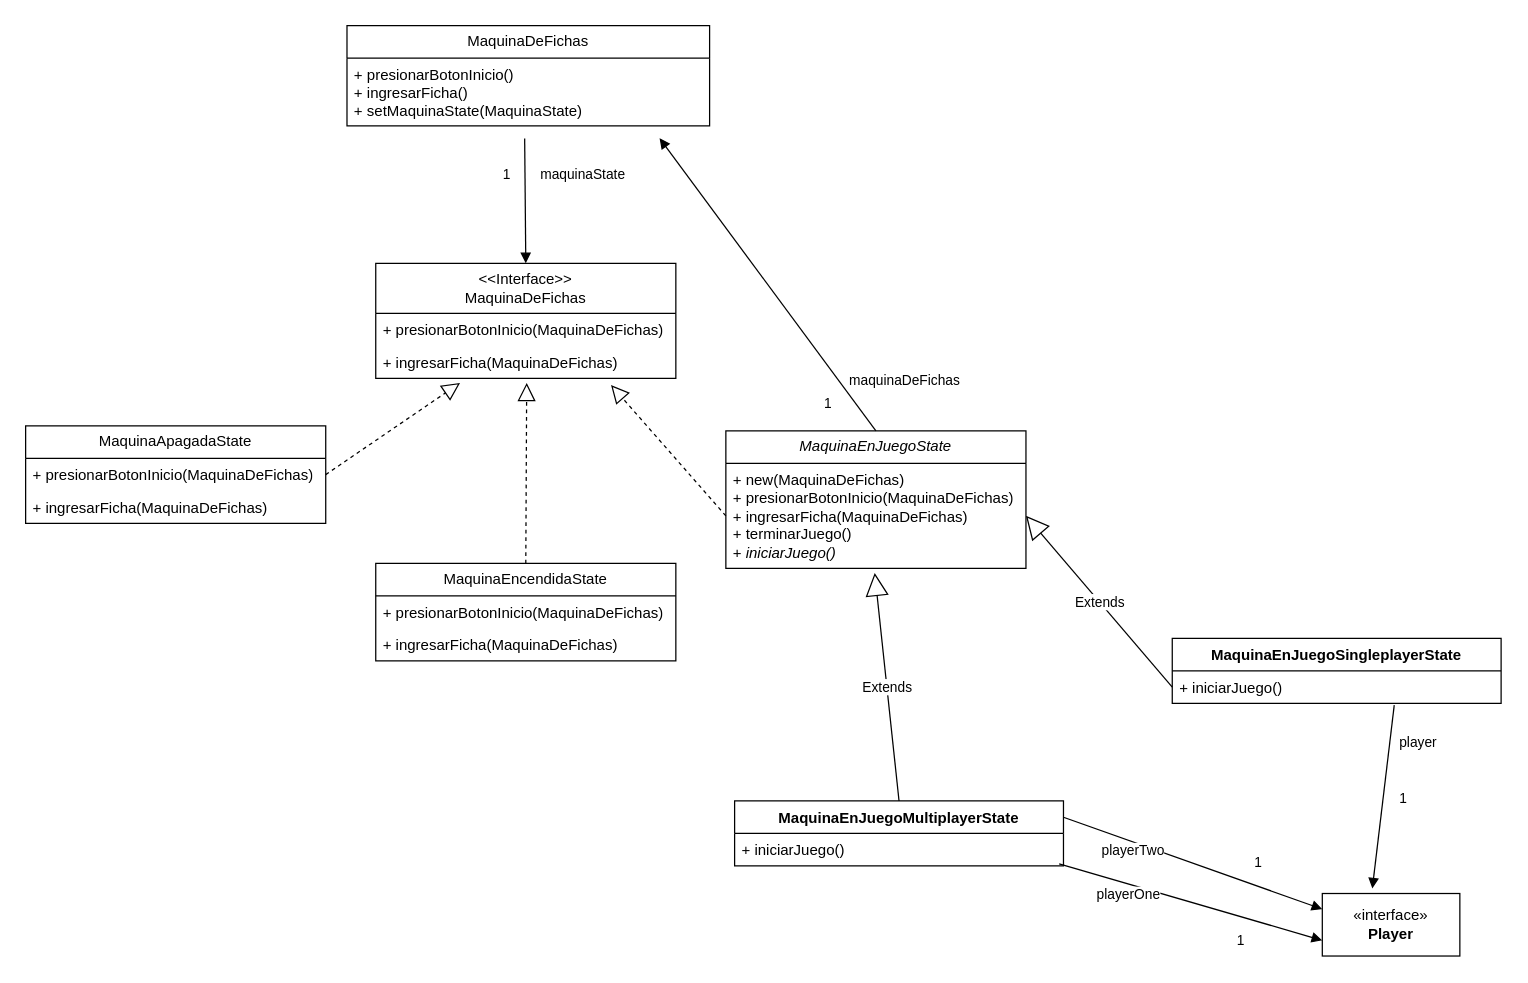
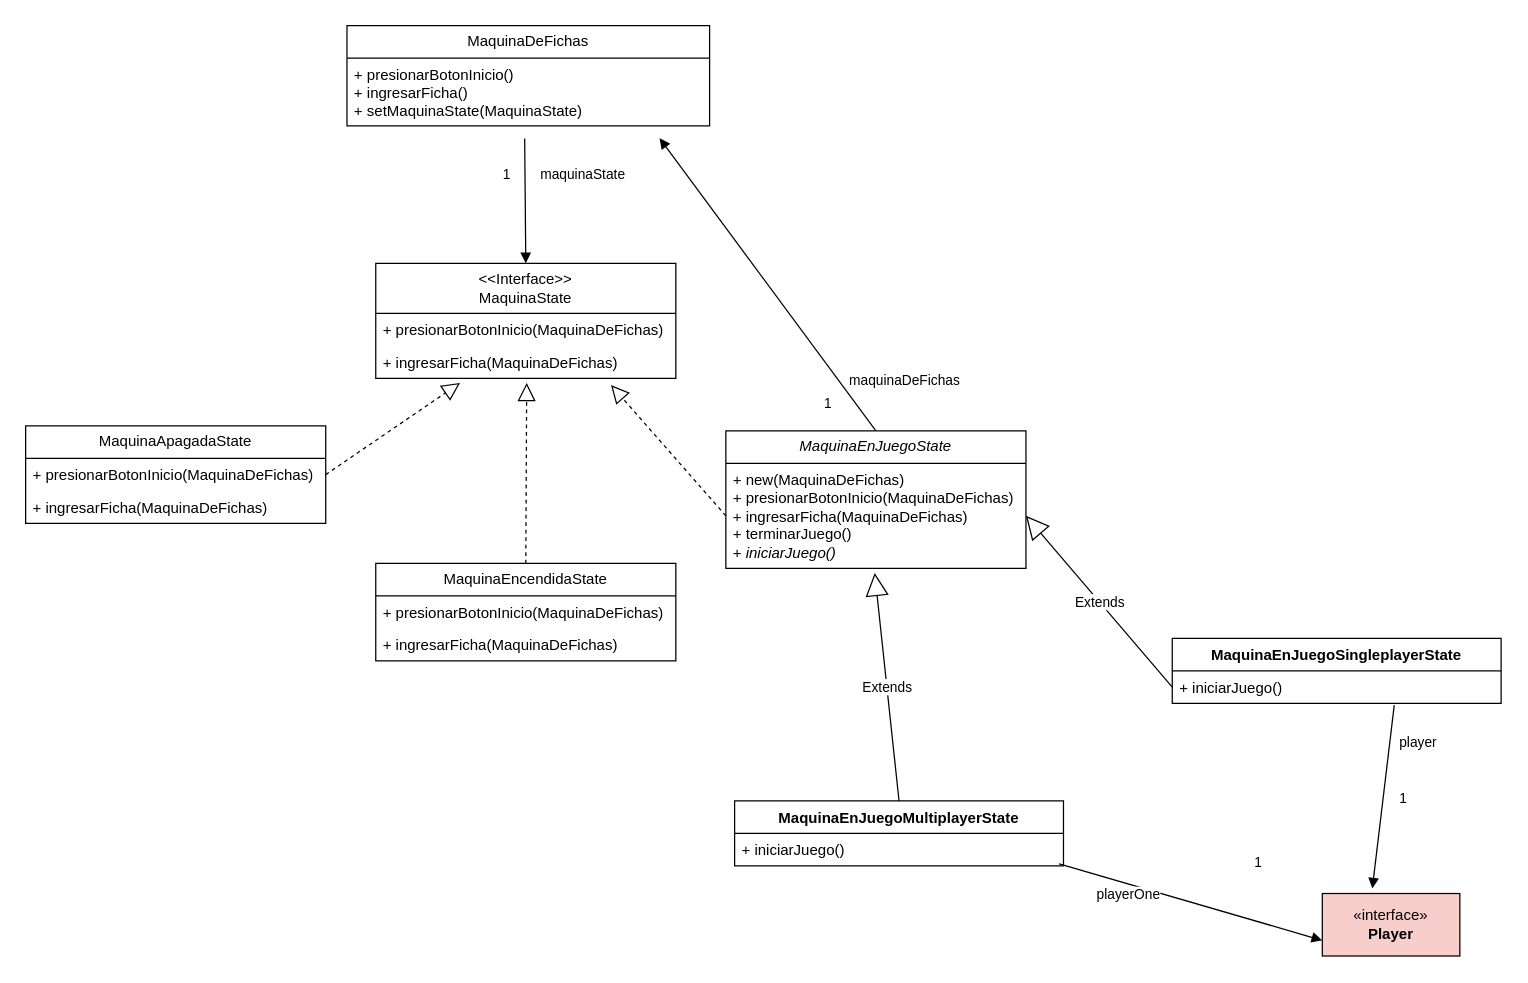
- <mxCell id="4" value="&amp;lt;&amp;lt;Interface&amp;gt;&amp;gt;&lt;br&gt;MaquinaDeFichas" style="swimlane;fontStyle=0;childLayout=stackLayout;horizontal=1;startSize=40;fillColor=none;horizontalStack=0;resizeParent=1;resizeParentMax=0;resizeLast=0;collapsible=1;marginBottom=0;whiteSpace=wrap;html=1;" vertex="1" parent="1"><mxGeometry x="300" y="210" width="240" height="92" as="geometry" /></mxCell>
+ <mxCell id="4" value="&amp;lt;&amp;lt;Interface&amp;gt;&amp;gt;&lt;br&gt;MaquinaState" style="swimlane;fontStyle=0;childLayout=stackLayout;horizontal=1;startSize=40;fillColor=none;horizontalStack=0;resizeParent=1;resizeParentMax=0;resizeLast=0;collapsible=1;marginBottom=0;whiteSpace=wrap;html=1;" vertex="1" parent="1"><mxGeometry x="300" y="210" width="240" height="92" as="geometry" /></mxCell>
- <mxCell id="31" value="playerTwo" style="endArrow=block;endFill=1;html=1;align=left;verticalAlign=top;rounded=0;exitX=1;exitY=0.25;exitDx=0;exitDy=0;entryX=0;entryY=0.25;entryDx=0;entryDy=0;" edge="1" parent="1" source="23" target="20"><mxGeometry x="-0.722" y="-4" relative="1" as="geometry"><mxPoint x="886.393" y="694.198" as="sourcePoint" /><mxPoint x="1067" y="762" as="targetPoint" /><mxPoint x="1" as="offset" /></mxGeometry></mxCell>
- <mxCell id="32" value="1" style="edgeLabel;resizable=0;html=1;align=left;verticalAlign=bottom;" connectable="0" vertex="1" parent="31"><mxGeometry x="-1" relative="1" as="geometry"><mxPoint x="137" y="107" as="offset" /></mxGeometry></mxCell>
- <mxCell id="20" value="«interface»&lt;br&gt;&lt;b&gt;Player&lt;/b&gt;" style="html=1;whiteSpace=wrap;" vertex="1" parent="1"><mxGeometry x="1057" y="714" width="110" height="50" as="geometry" /></mxCell>
+ <mxCell id="20" value="«interface»&lt;br&gt;&lt;b&gt;Player&lt;/b&gt;" style="html=1;whiteSpace=wrap;fillColor=#f8cecc;" vertex="1" parent="1"><mxGeometry x="1057" y="714" width="110" height="50" as="geometry" /></mxCell>
